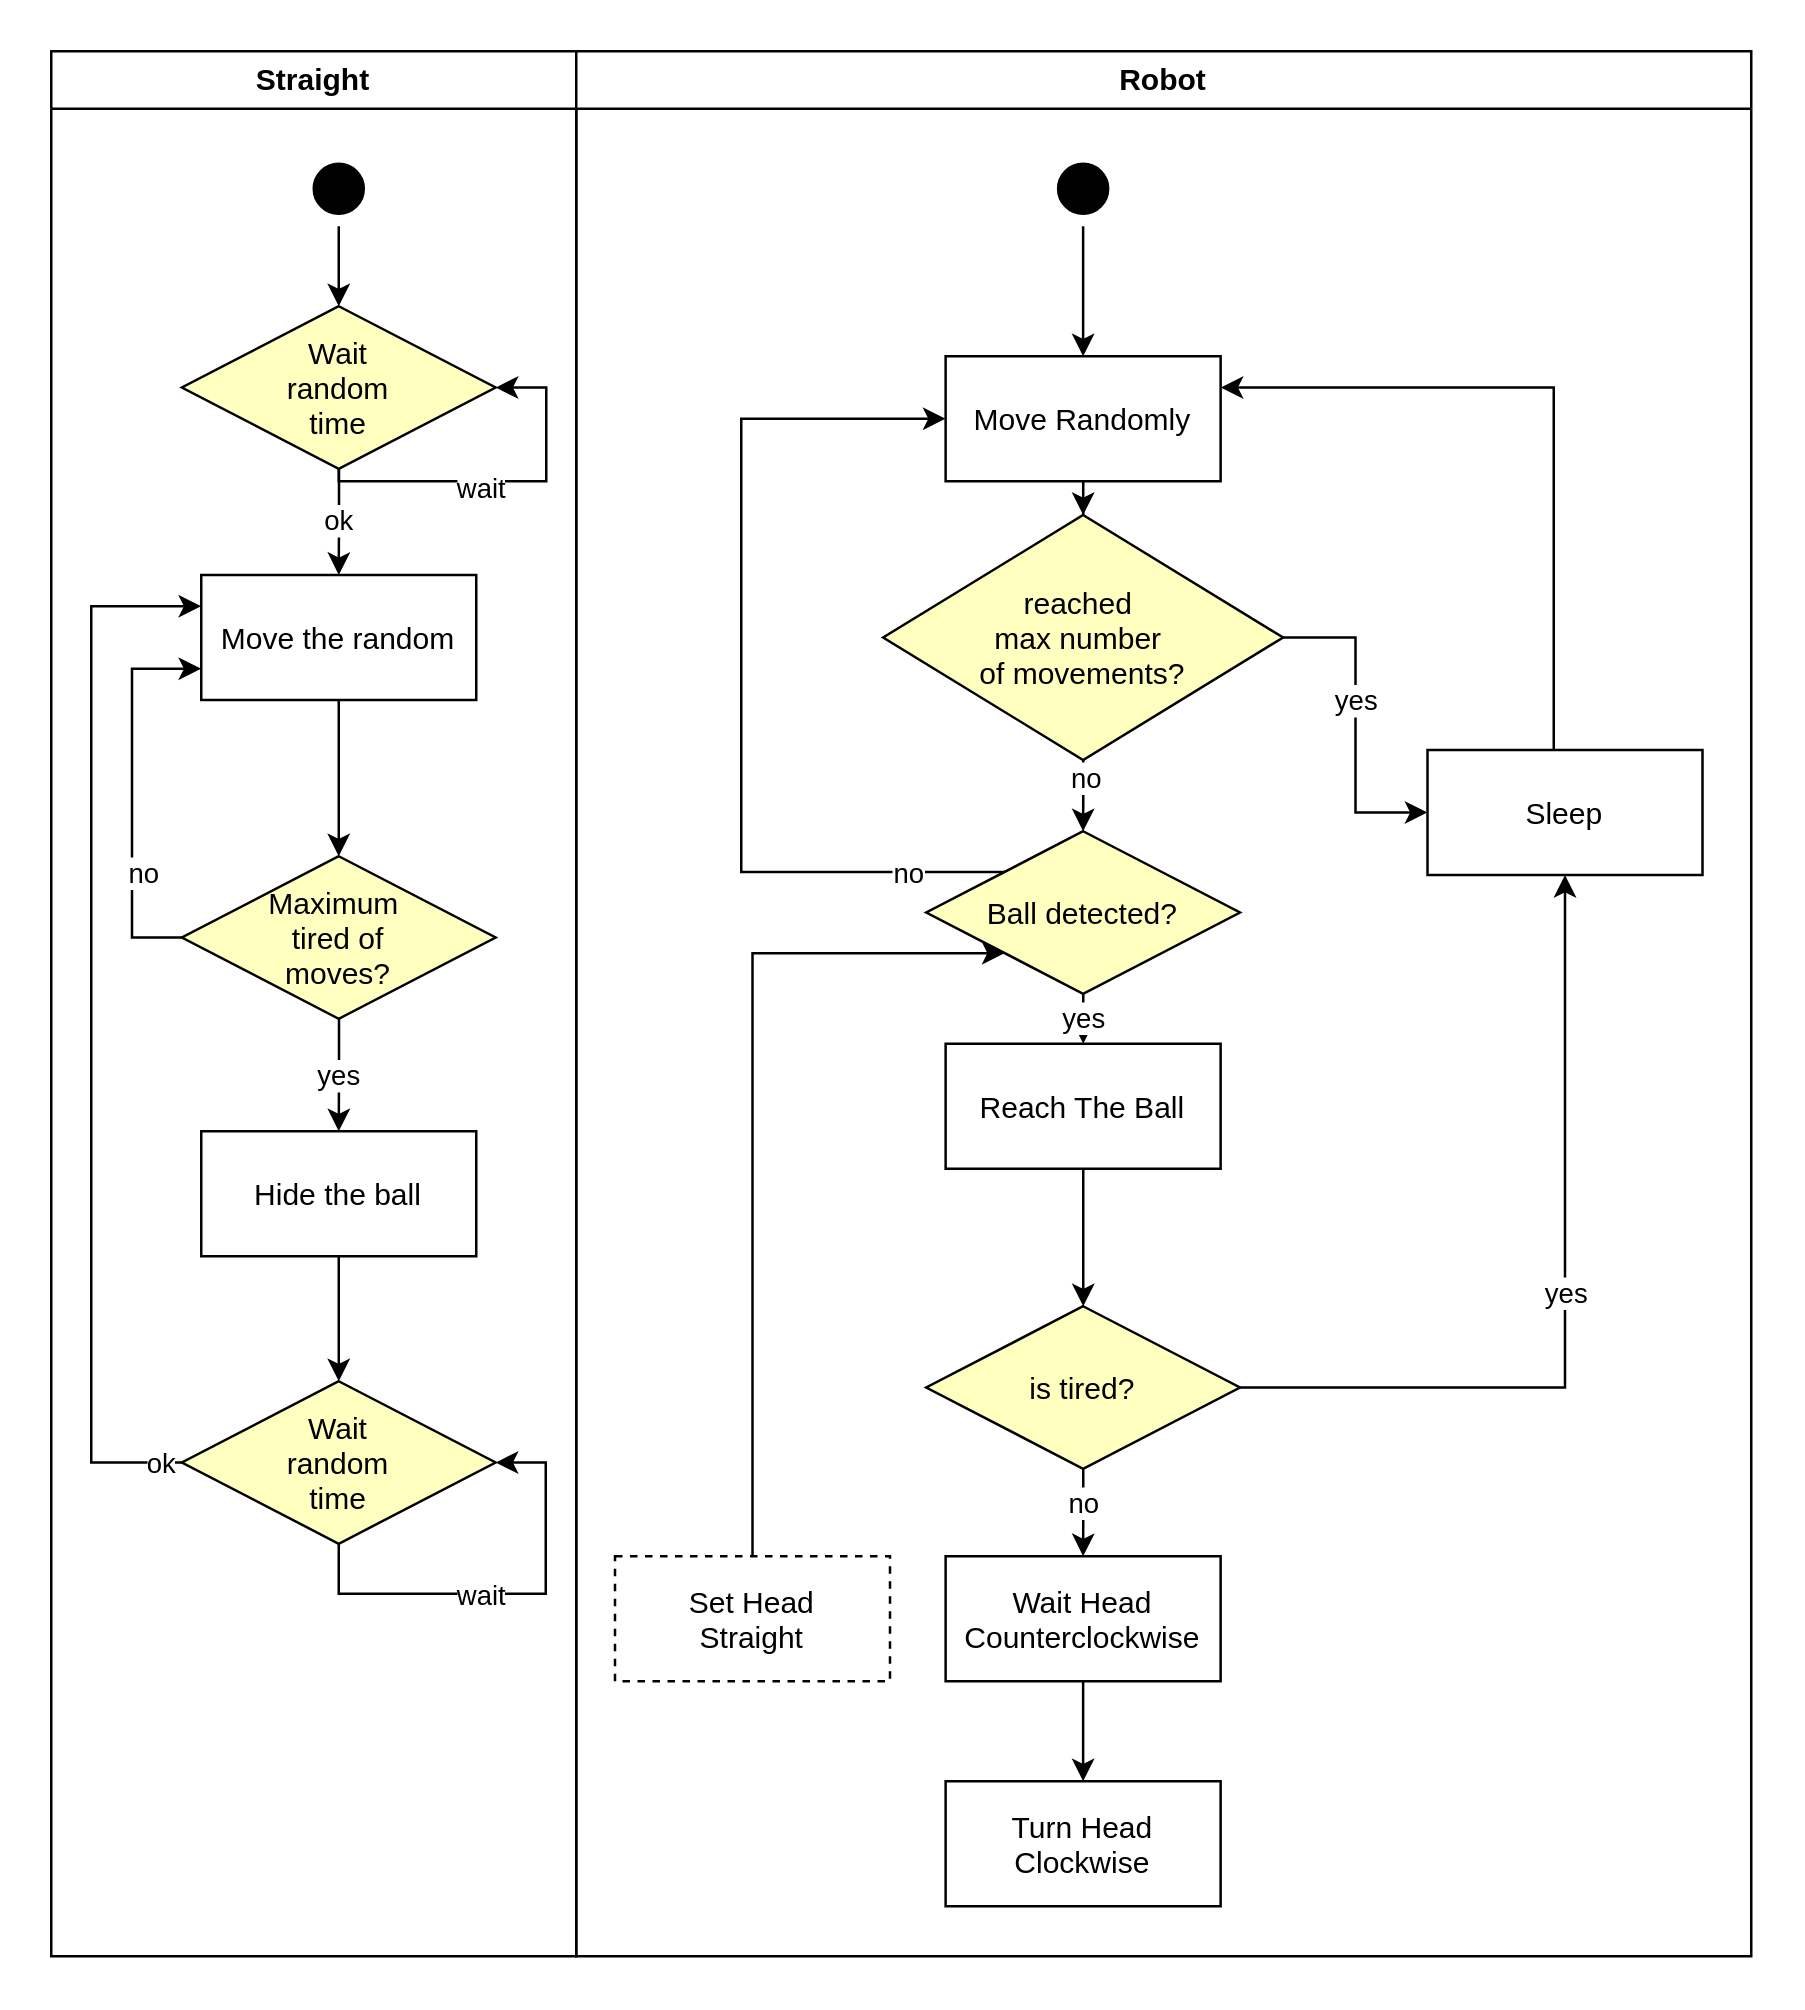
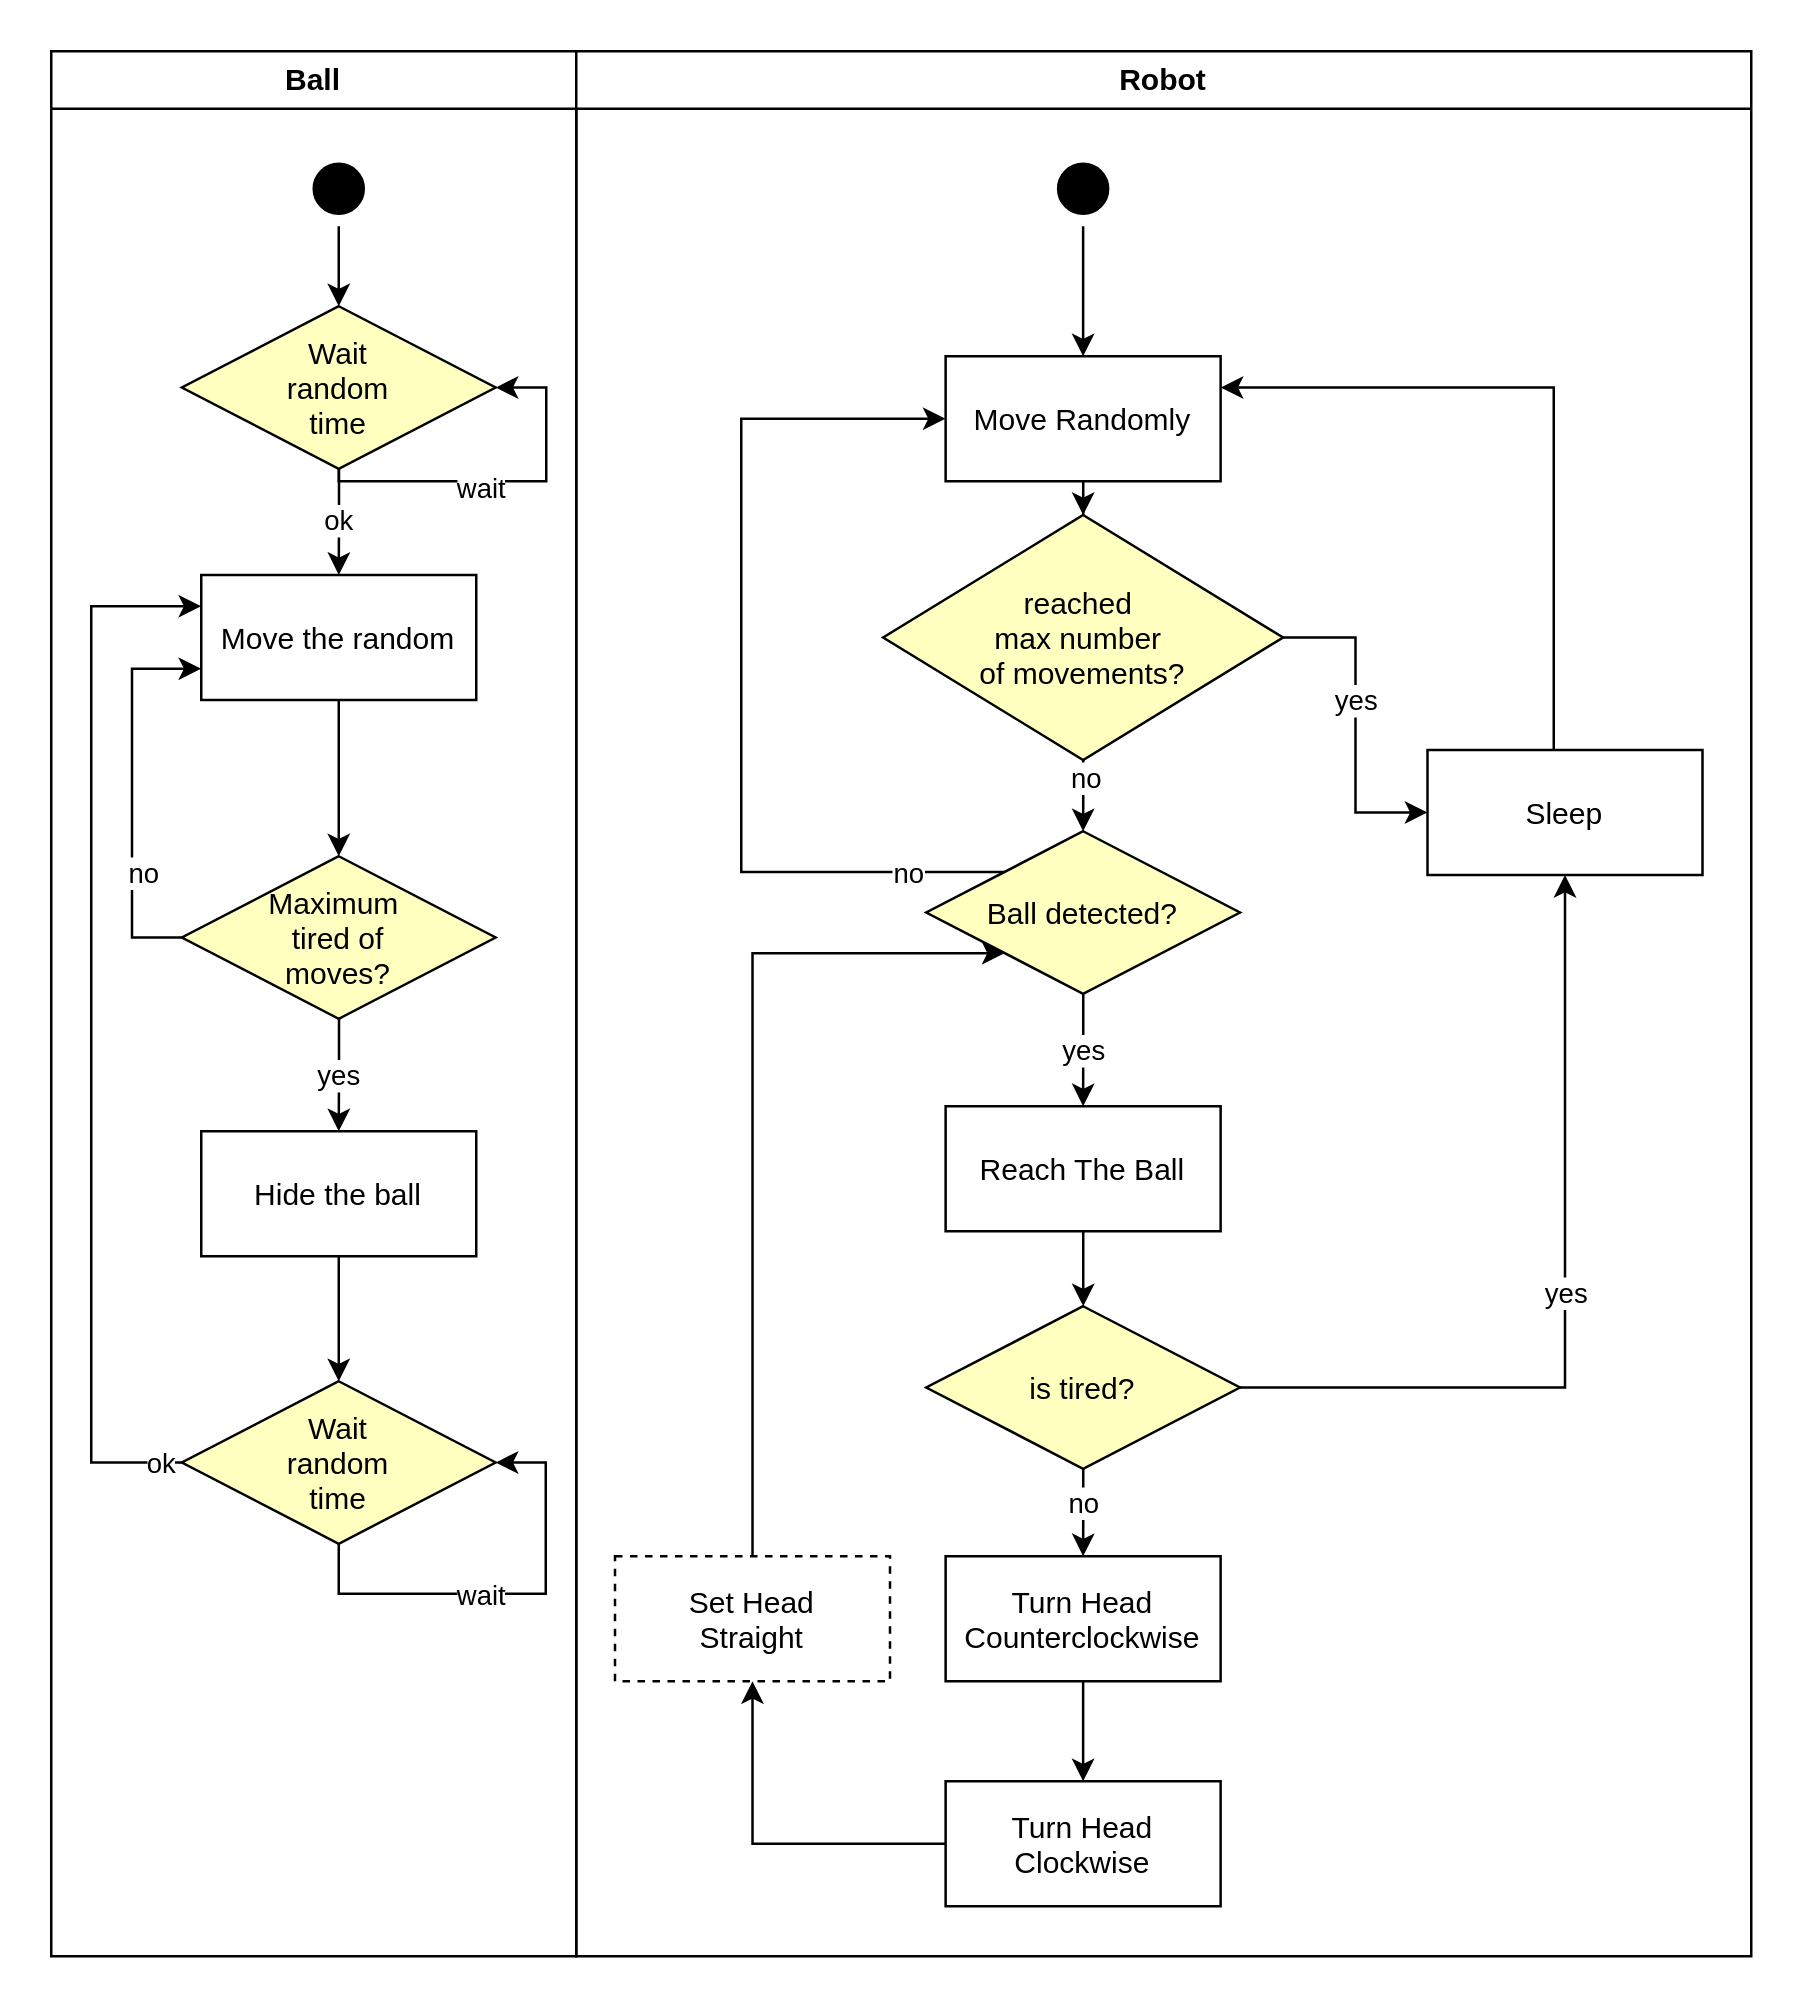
- <mxCell id="2" value="Straight" style="swimlane;whiteSpace=wrap" parent="1" vertex="1"><mxGeometry x="20" y="20" width="210" height="762" as="geometry" /></mxCell>
+ <mxCell id="2" value="Ball" style="swimlane;whiteSpace=wrap" parent="1" vertex="1"><mxGeometry x="20" y="20" width="210" height="762" as="geometry" /></mxCell>
- <mxCell id="39" value="Reach The Ball" style="" parent="22" vertex="1"><mxGeometry x="147.75" y="397" width="110" height="50" as="geometry" /></mxCell>
+ <mxCell id="39" value="Reach The Ball" style="" parent="22" vertex="1"><mxGeometry x="147.75" y="422" width="110" height="50" as="geometry" /></mxCell>
- <mxCell id="45" value="Wait Head&#10;Counterclockwise" style="" vertex="1" parent="22"><mxGeometry x="147.75" y="602" width="110" height="50" as="geometry" /></mxCell>
+ <mxCell id="45" value="Turn Head&#10;Counterclockwise" style="" vertex="1" parent="22"><mxGeometry x="147.75" y="602" width="110" height="50" as="geometry" /></mxCell>
+ <mxCell id="46" style="edgeStyle=orthogonalEdgeStyle;rounded=0;orthogonalLoop=1;jettySize=auto;html=1;entryX=0.5;entryY=1;entryDx=0;entryDy=0;" edge="1" parent="22" source="47" target="49"><mxGeometry relative="1" as="geometry" /></mxCell>
